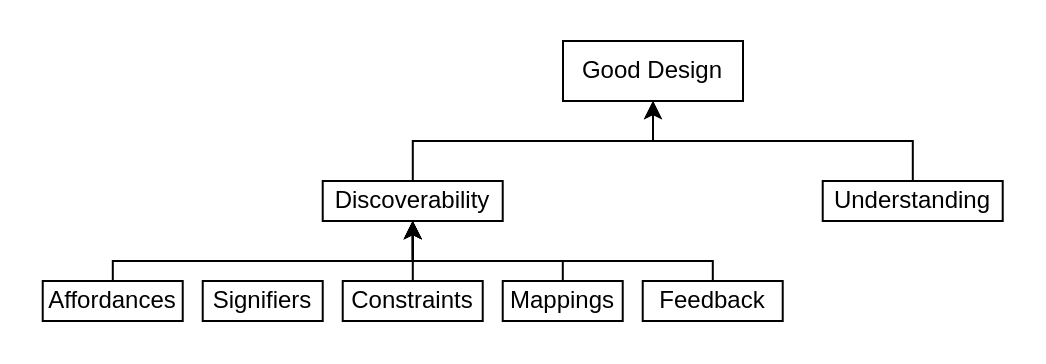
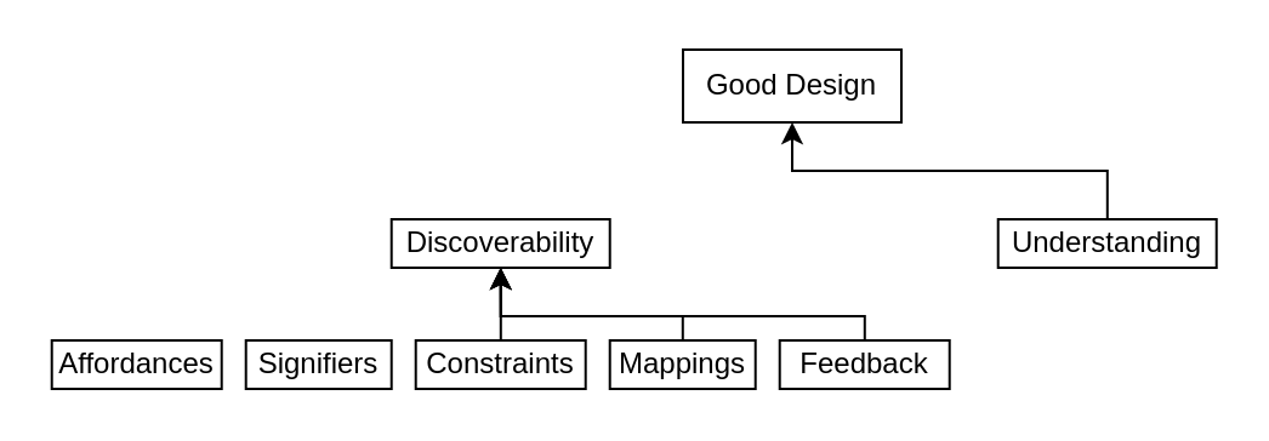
- <mxCell id="3" style="edgeStyle=orthogonalEdgeStyle;rounded=0;orthogonalLoop=1;jettySize=auto;html=1;entryX=0.5;entryY=1;entryDx=0;entryDy=0;" edge="1" parent="1" source="6" target="2"><mxGeometry relative="1" as="geometry"><Array as="points"><mxPoint x="206" y="70" /><mxPoint x="326" y="70" /></Array></mxGeometry></mxCell>
- <mxCell id="7" style="edgeStyle=orthogonalEdgeStyle;rounded=0;orthogonalLoop=1;jettySize=auto;html=1;entryX=0.5;entryY=1;entryDx=0;entryDy=0;" edge="1" parent="1" source="11" target="6"><mxGeometry relative="1" as="geometry"><Array as="points"><mxPoint x="55.86" y="130" /><mxPoint x="205.86" y="130" /></Array></mxGeometry></mxCell>
